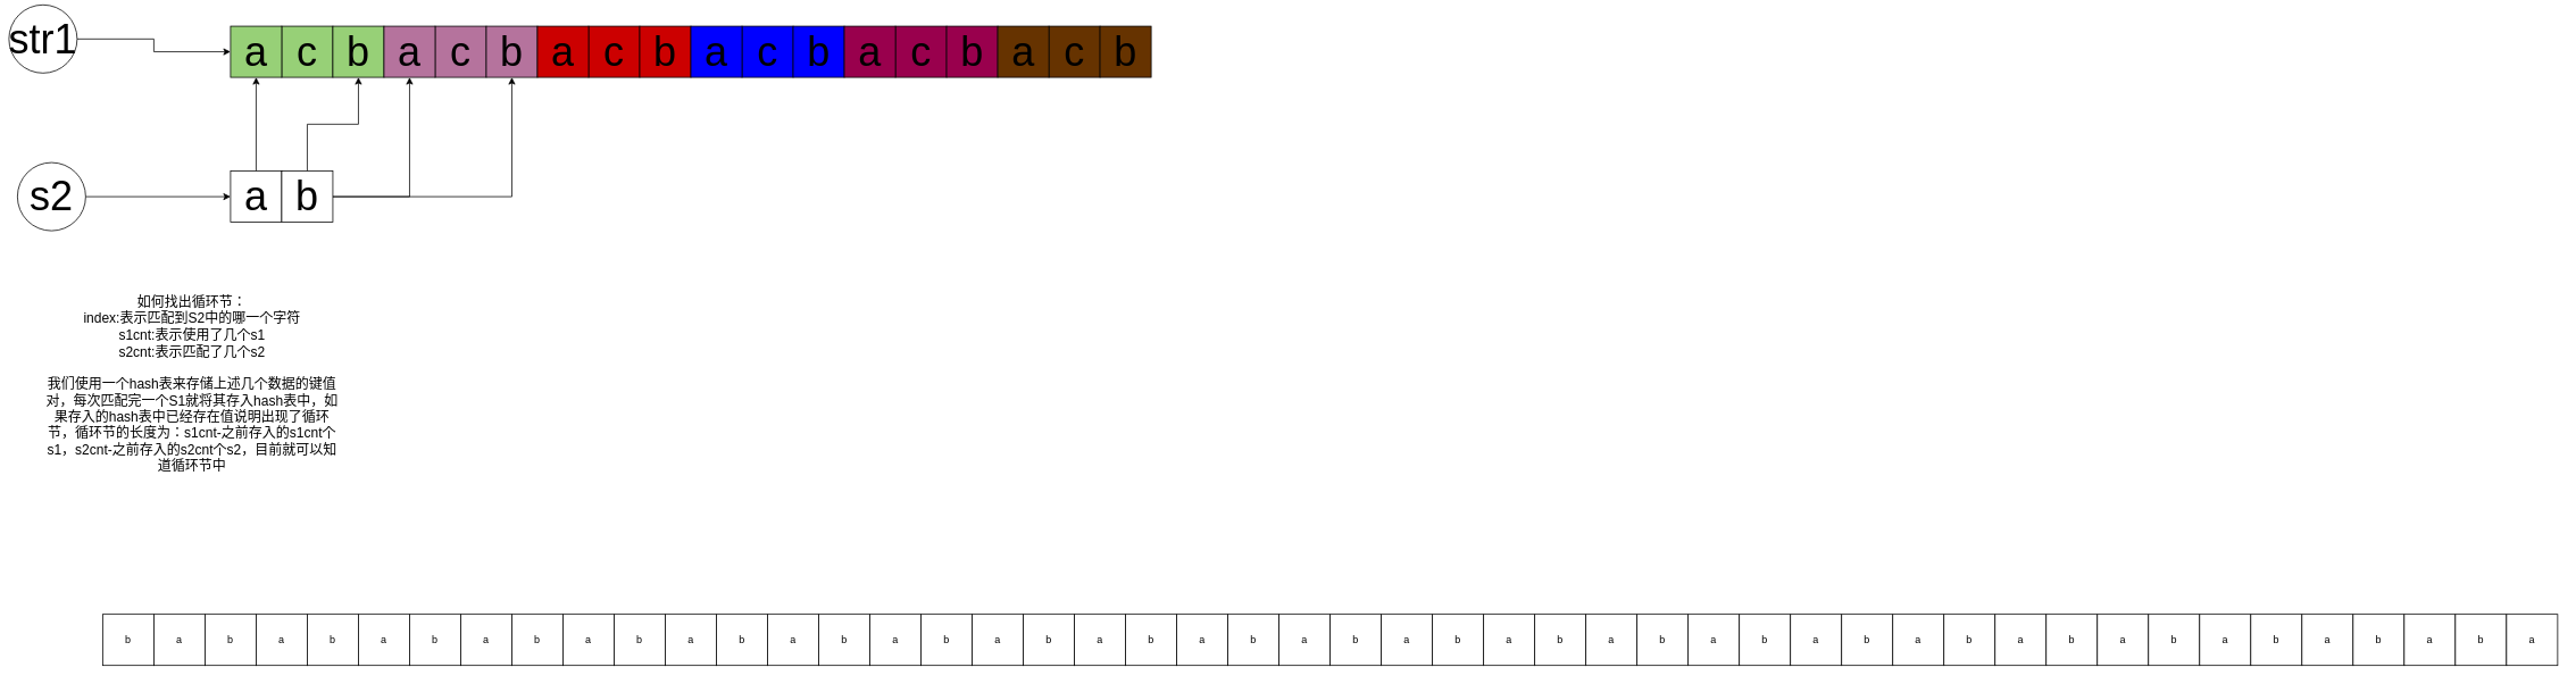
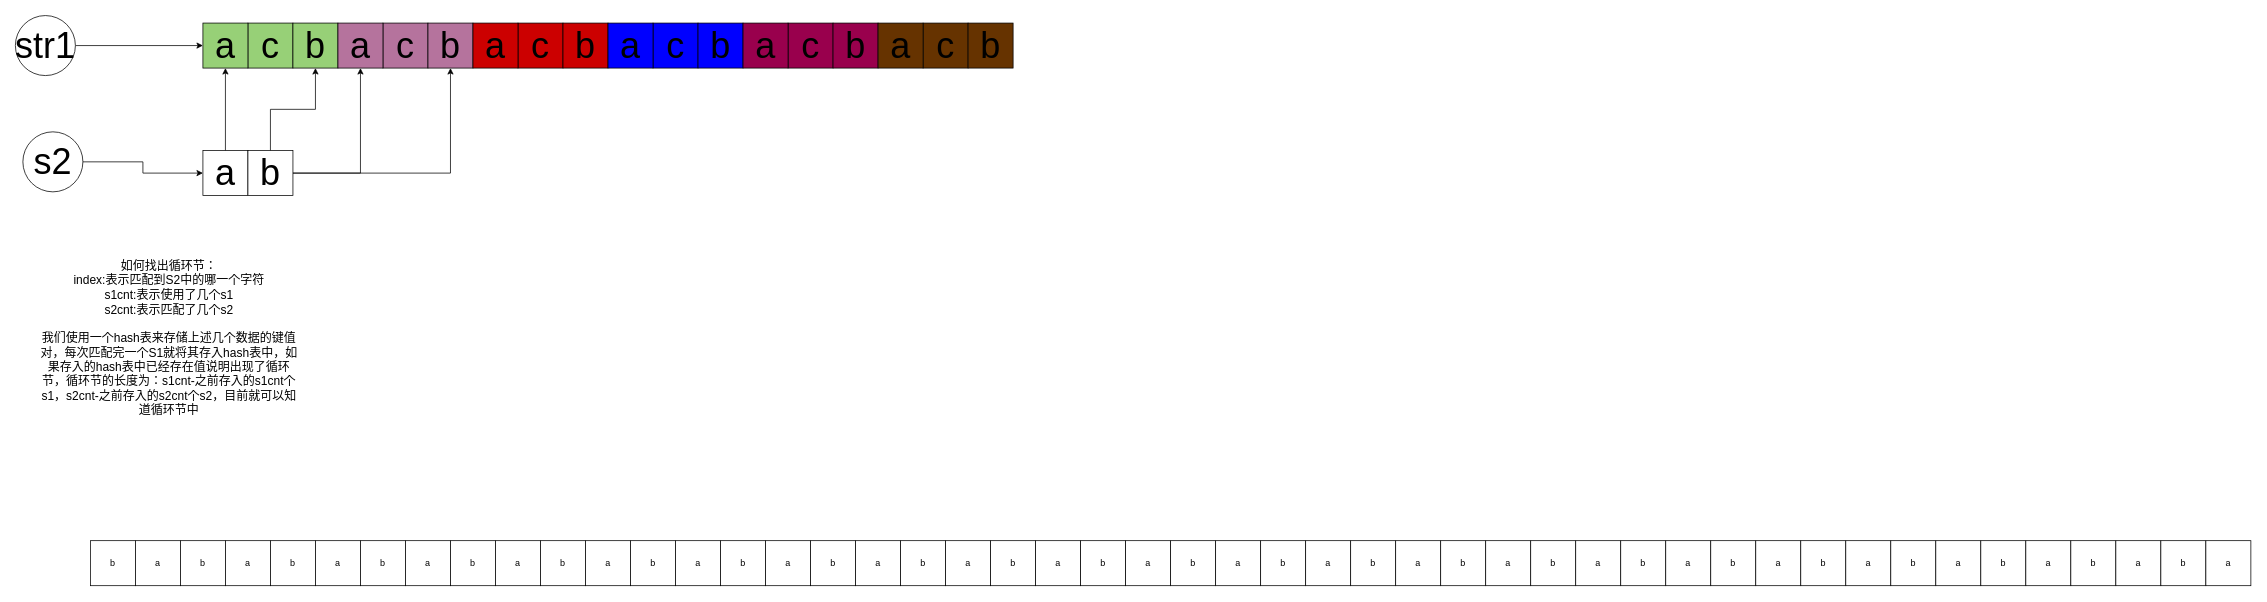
- <mxCell id="21" value="&lt;font style=&quot;font-size: 48px;&quot;&gt;str1&lt;/font&gt;" style="ellipse;whiteSpace=wrap;html=1;aspect=fixed;" vertex="1" parent="1"><mxGeometry x="10" y="5" width="80" height="80" as="geometry" /></mxCell>
+ <mxCell id="21" value="&lt;font style=&quot;font-size: 48px;&quot;&gt;str1&lt;/font&gt;" style="ellipse;whiteSpace=wrap;html=1;aspect=fixed;" vertex="1" parent="1"><mxGeometry x="20" y="20" width="80" height="80" as="geometry" /></mxCell>
- <mxCell id="29" value="&lt;span style=&quot;font-size: 48px;&quot;&gt;s2&lt;/span&gt;" style="ellipse;whiteSpace=wrap;html=1;aspect=fixed;" vertex="1" parent="1"><mxGeometry x="20" y="190" width="80" height="80" as="geometry" /></mxCell>
+ <mxCell id="29" value="&lt;span style=&quot;font-size: 48px;&quot;&gt;s2&lt;/span&gt;" style="ellipse;whiteSpace=wrap;html=1;aspect=fixed;" vertex="1" parent="1"><mxGeometry x="30" y="175" width="80" height="80" as="geometry" /></mxCell>
